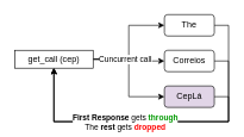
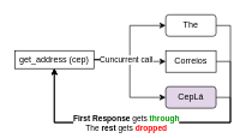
- <mxCell id="6" value="get_call (cep)" style="rounded=0;whiteSpace=wrap;html=1;" vertex="1" parent="1"><mxGeometry x="20" y="70" width="110" height="25" as="geometry" /></mxCell>
+ <mxCell id="6" value="get_address (cep)" style="rounded=0;whiteSpace=wrap;html=1;" vertex="1" parent="1"><mxGeometry x="20" y="70" width="110" height="25" as="geometry" /></mxCell>
- <mxCell id="10" value="Correios" style="rounded=1;whiteSpace=wrap;html=1;" vertex="1" parent="1"><mxGeometry x="230" y="70" width="70" height="30" as="geometry" /></mxCell>
+ <mxCell id="10" value="Correios" style="whiteSpace=wrap;html=1;rounded=0;" vertex="1" parent="1"><mxGeometry x="230" y="70" width="70" height="30" as="geometry" /></mxCell>
